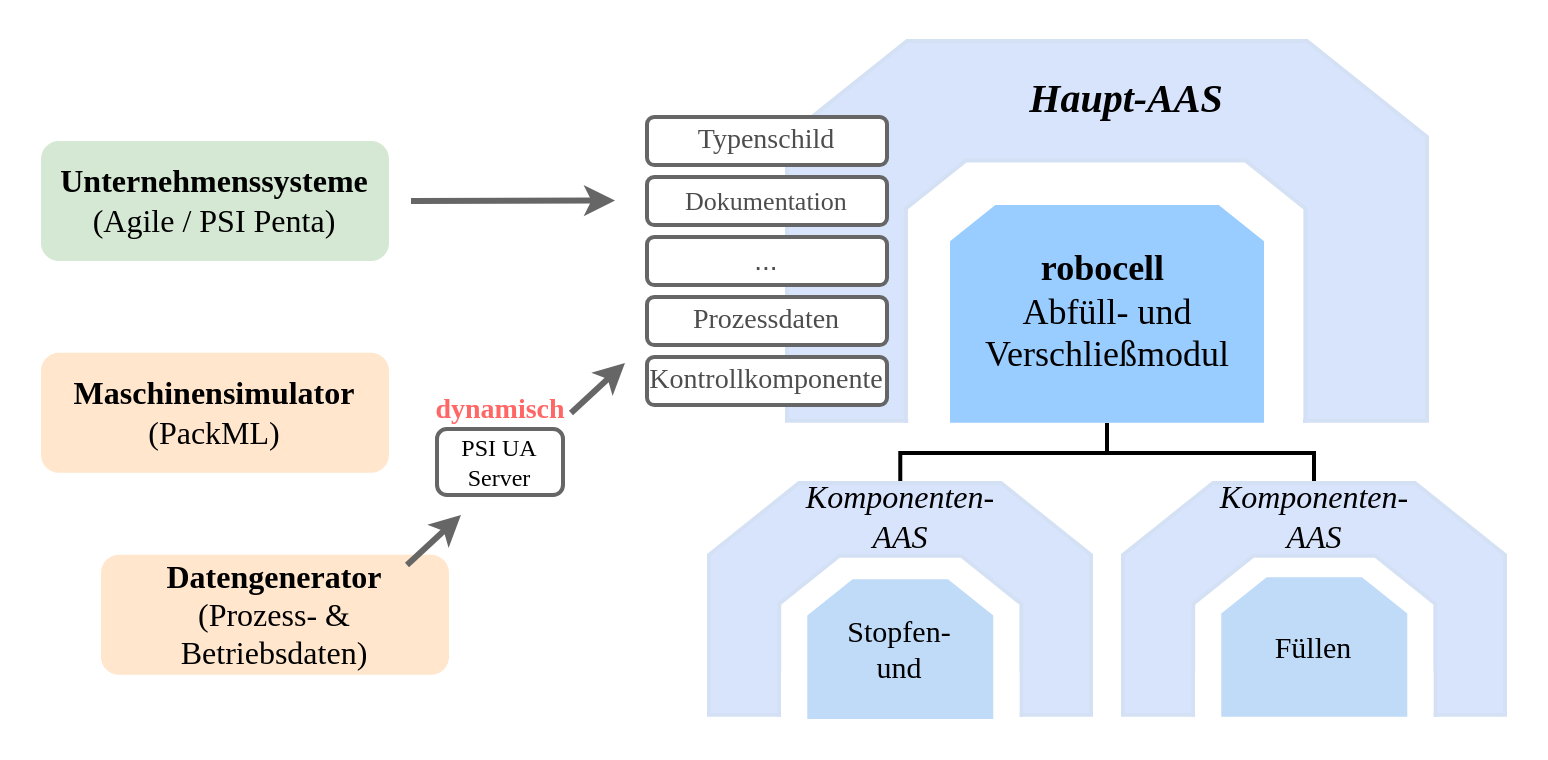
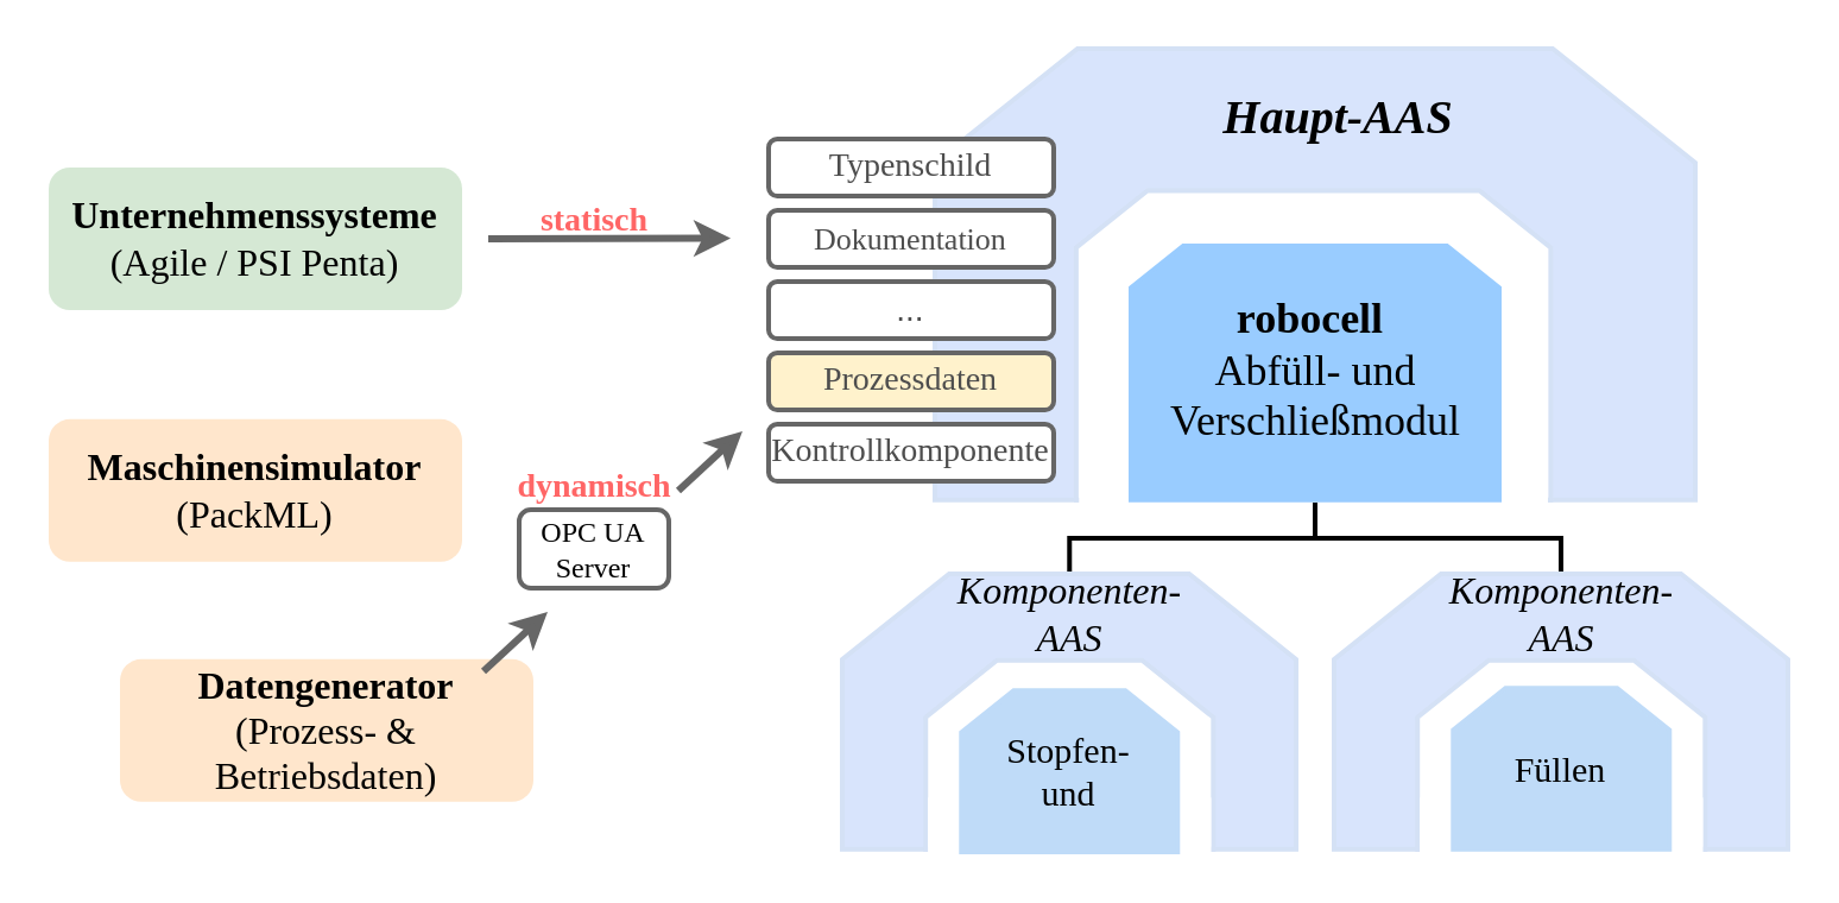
+ <mxCell id="33" value="&lt;font style=&quot;font-size: 14px; color: rgb(255, 102, 102);&quot; face=&quot;Times New Roman&quot;&gt;&lt;b&gt;statisch&lt;/b&gt;&lt;/font&gt;" style="text;html=1;align=center;verticalAlign=middle;whiteSpace=wrap;rounded=0;" vertex="1" parent="1"><mxGeometry x="219.5" y="78" width="60" height="30" as="geometry" /></mxCell>
- <mxCell id="26" value="&lt;font face=&quot;Times New Roman&quot; style=&quot;color: rgb(77, 77, 77); font-size: 14px;&quot;&gt;Prozessdaten&lt;/font&gt;" style="rounded=1;whiteSpace=wrap;html=1;strokeColor=#666666;strokeWidth=2;" vertex="1" parent="1"><mxGeometry x="323" y="148" width="120" height="24" as="geometry" /></mxCell>
+ <mxCell id="26" value="&lt;font face=&quot;Times New Roman&quot; style=&quot;color: rgb(77, 77, 77); font-size: 14px;&quot;&gt;Prozessdaten&lt;/font&gt;" style="rounded=1;whiteSpace=wrap;html=1;strokeColor=#666666;strokeWidth=2;fillColor=#fff2cc;" vertex="1" parent="1"><mxGeometry x="323" y="148" width="120" height="24" as="geometry" /></mxCell>
- <mxCell id="30" value="&lt;font face=&quot;Times New Roman&quot;&gt;PSI UA&lt;/font&gt;&lt;div&gt;&lt;font face=&quot;Times New Roman&quot;&gt;Server&lt;/font&gt;&lt;/div&gt;" style="rounded=1;whiteSpace=wrap;html=1;fillColor=none;strokeColor=#666666;strokeWidth=2;" vertex="1" parent="1"><mxGeometry x="218" y="214" width="63" height="33" as="geometry" /></mxCell>
+ <mxCell id="30" value="&lt;font face=&quot;Times New Roman&quot;&gt;OPC UA&lt;/font&gt;&lt;div&gt;&lt;font face=&quot;Times New Roman&quot;&gt;Server&lt;/font&gt;&lt;/div&gt;" style="rounded=1;whiteSpace=wrap;html=1;fillColor=none;strokeColor=#666666;strokeWidth=2;" vertex="1" parent="1"><mxGeometry x="218" y="214" width="63" height="33" as="geometry" /></mxCell>
